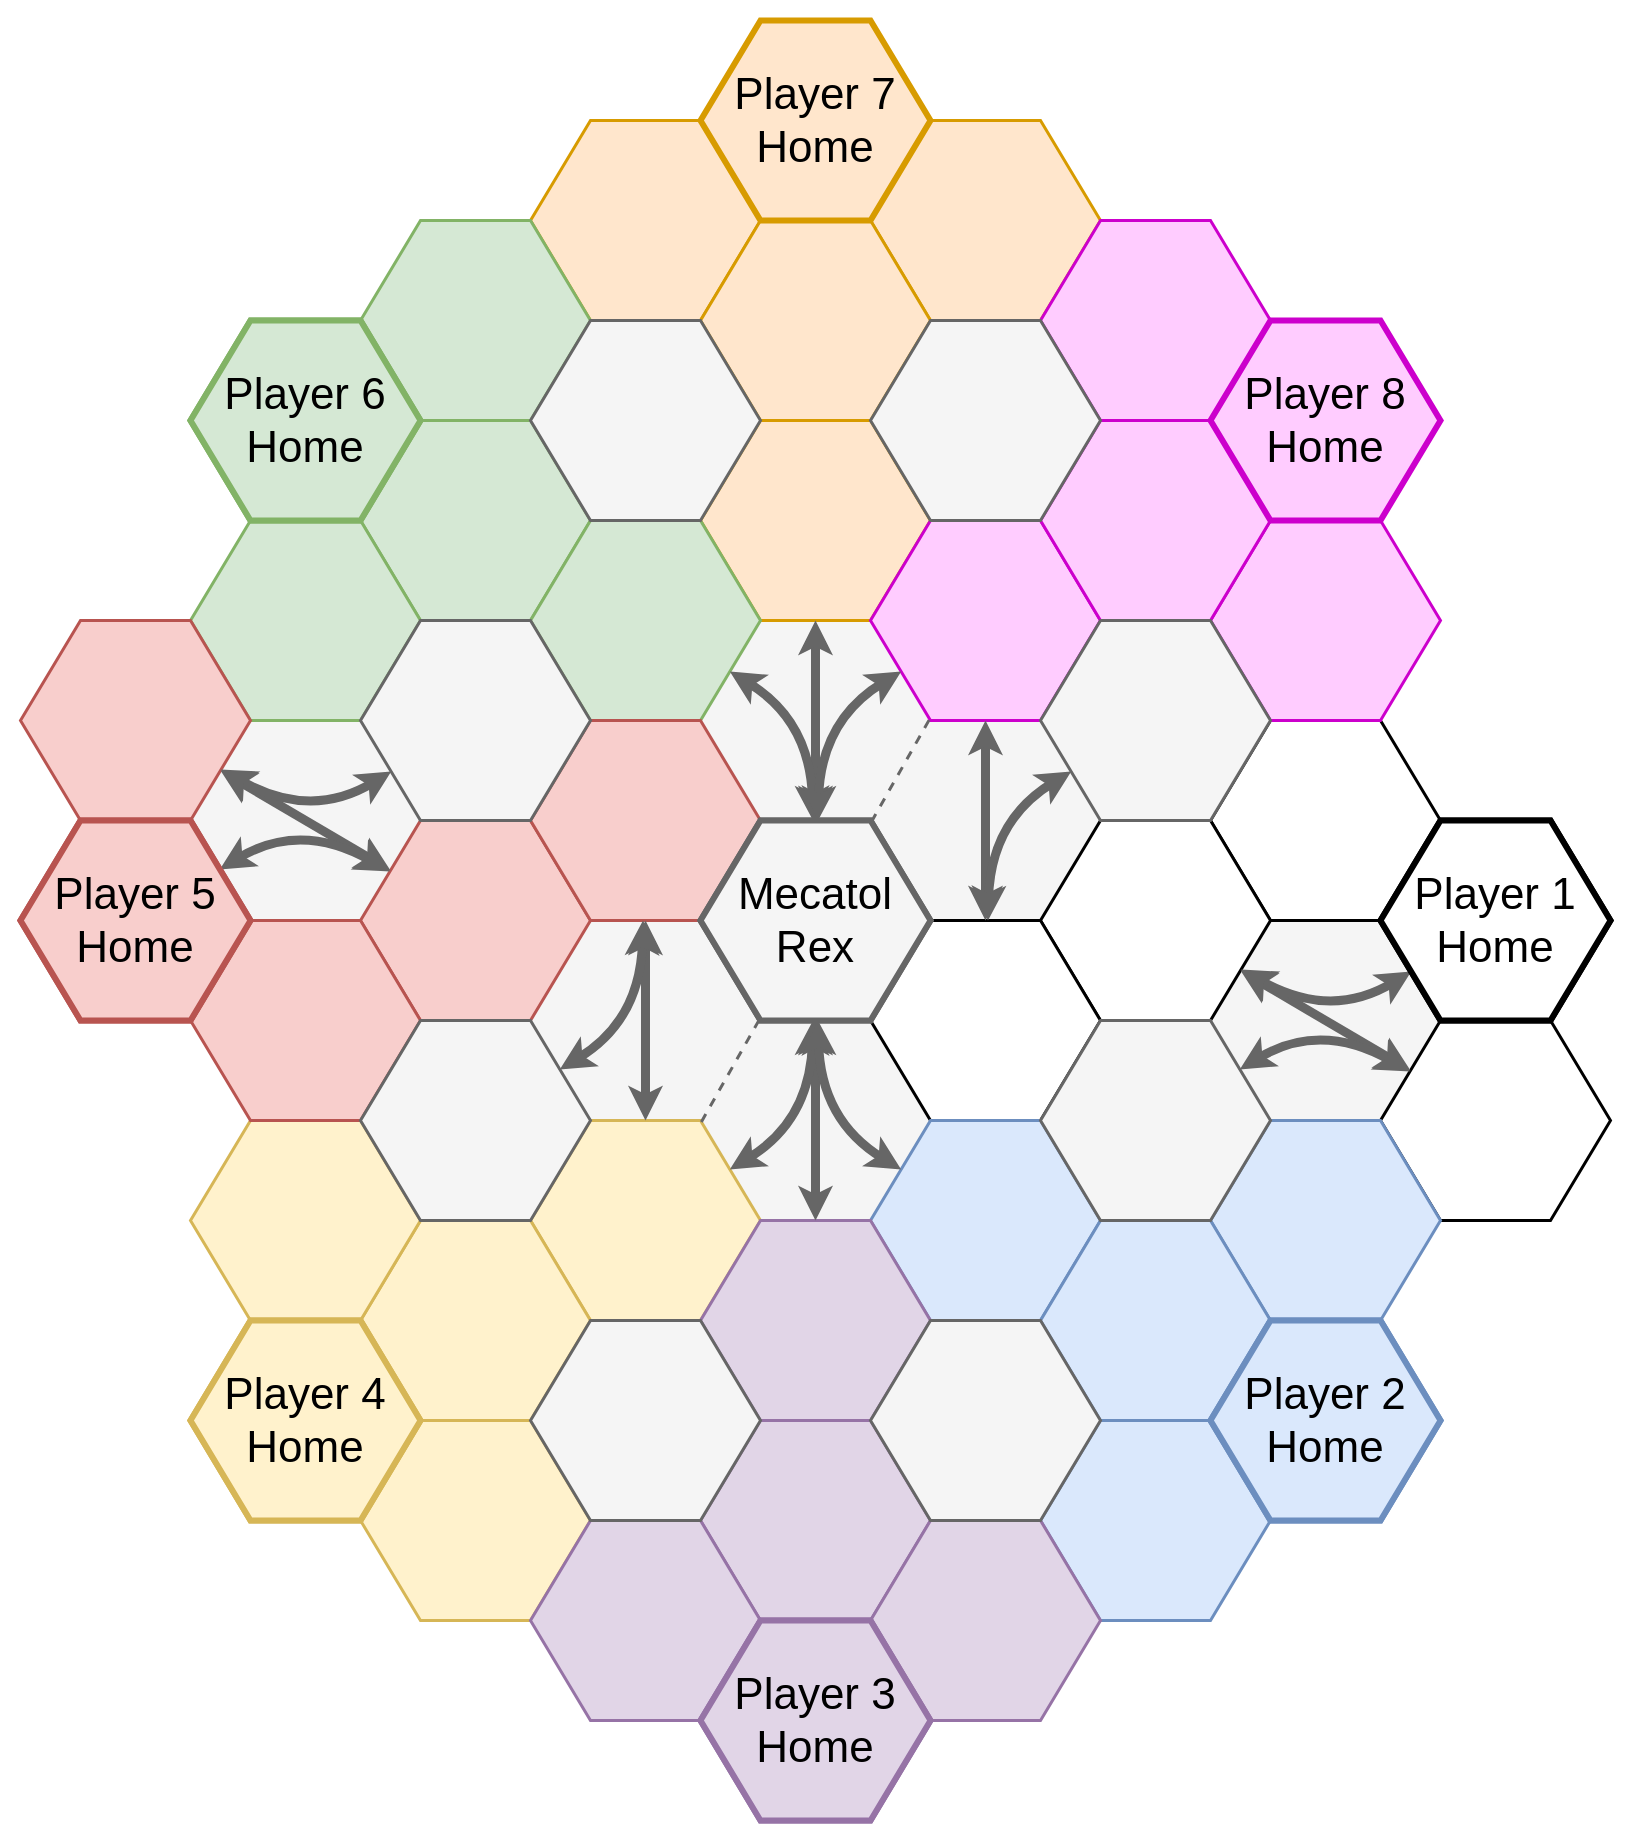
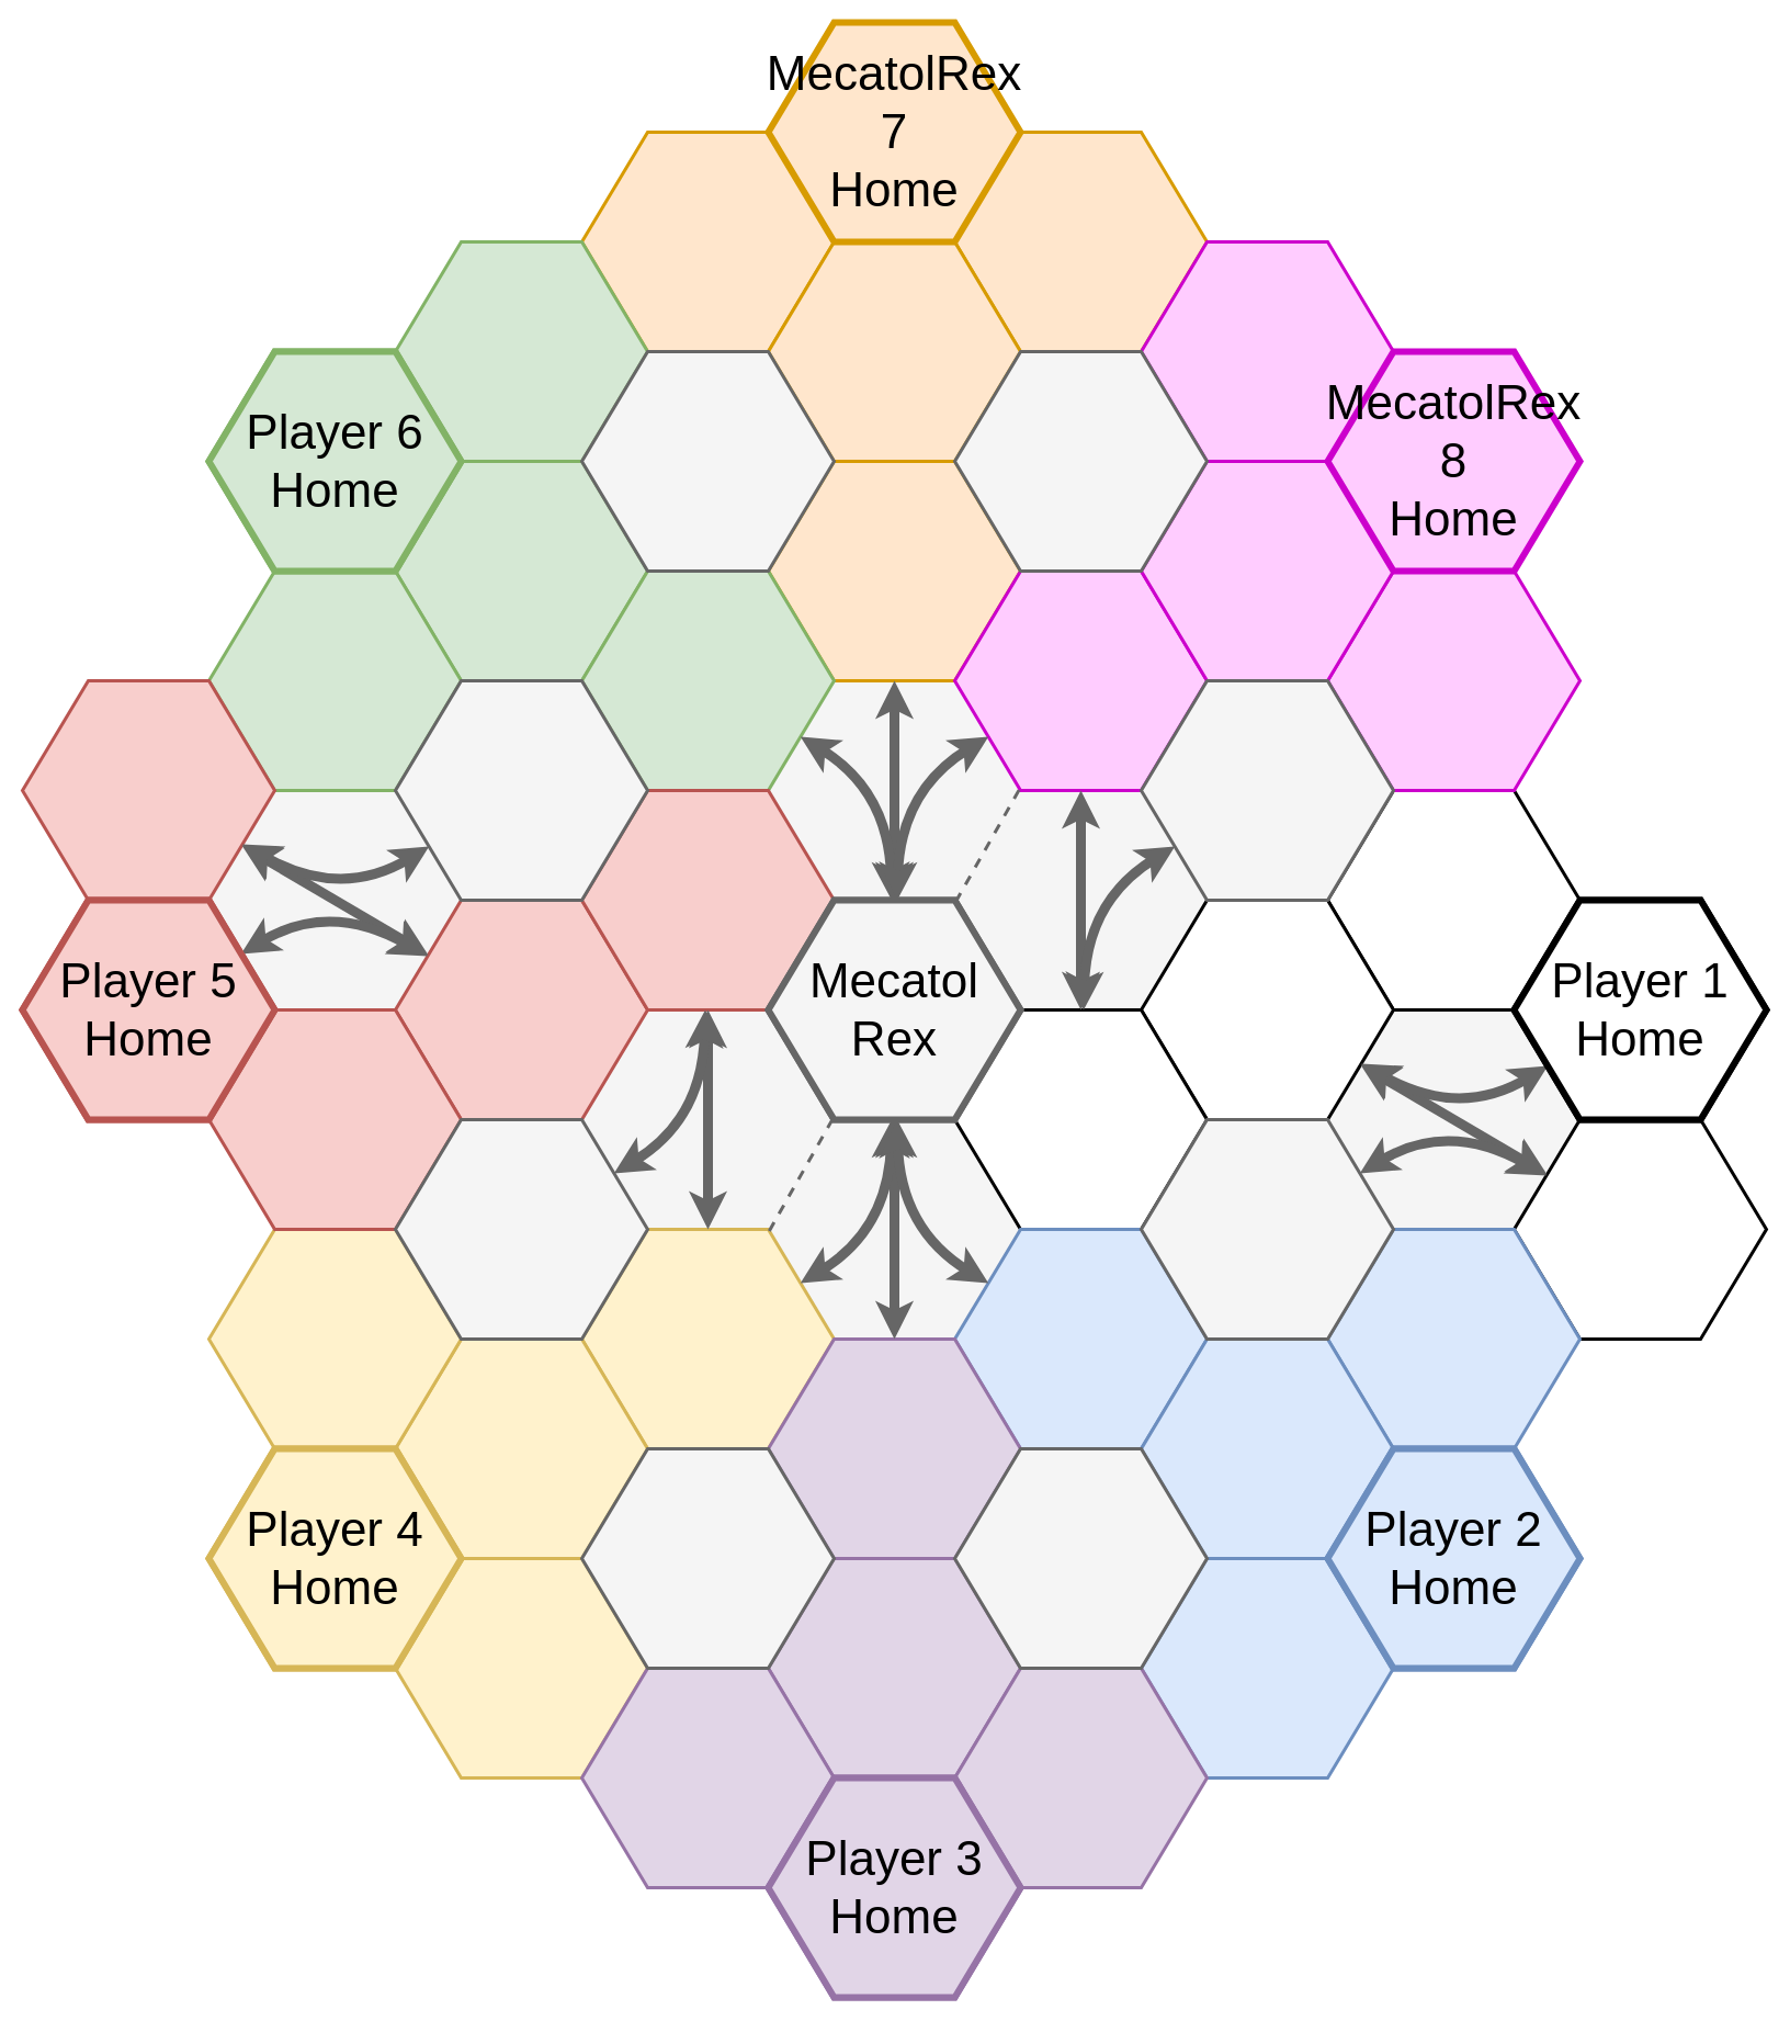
- <mxCell id="66" value="Player 7&lt;br style=&quot;font-size: 44px;&quot;&gt;Home" style="shape=hexagon;perimeter=hexagonPerimeter2;whiteSpace=wrap;html=1;fixedSize=1;size=60;fontSize=44;fontFamily=Helvetica;fillColor=#ffe6cc;strokeColor=#d79b00;strokeWidth=6;" parent="1" vertex="1"><mxGeometry x="700" y="20" width="230" height="200" as="geometry" /></mxCell>
+ <mxCell id="66" value="MecatolRex 7&lt;br style=&quot;font-size: 44px;&quot;&gt;Home" style="shape=hexagon;perimeter=hexagonPerimeter2;whiteSpace=wrap;html=1;fixedSize=1;size=60;fontSize=44;fontFamily=Helvetica;fillColor=#ffe6cc;strokeColor=#d79b00;strokeWidth=6;" parent="1" vertex="1"><mxGeometry x="700" y="20" width="230" height="200" as="geometry" /></mxCell>
- <mxCell id="45" value="Player 8&lt;br style=&quot;font-size: 44px;&quot;&gt;Home" style="shape=hexagon;perimeter=hexagonPerimeter2;whiteSpace=wrap;html=1;fixedSize=1;size=60;fontSize=44;fontFamily=Helvetica;strokeWidth=6;fillColor=#FFCCFF;strokeColor=#CC00CC;" parent="1" vertex="1"><mxGeometry x="1210" y="320" width="230" height="200" as="geometry" /></mxCell>
+ <mxCell id="45" value="MecatolRex 8&lt;br style=&quot;font-size: 44px;&quot;&gt;Home" style="shape=hexagon;perimeter=hexagonPerimeter2;whiteSpace=wrap;html=1;fixedSize=1;size=60;fontSize=44;fontFamily=Helvetica;strokeWidth=6;fillColor=#FFCCFF;strokeColor=#CC00CC;" parent="1" vertex="1"><mxGeometry x="1210" y="320" width="230" height="200" as="geometry" /></mxCell>
